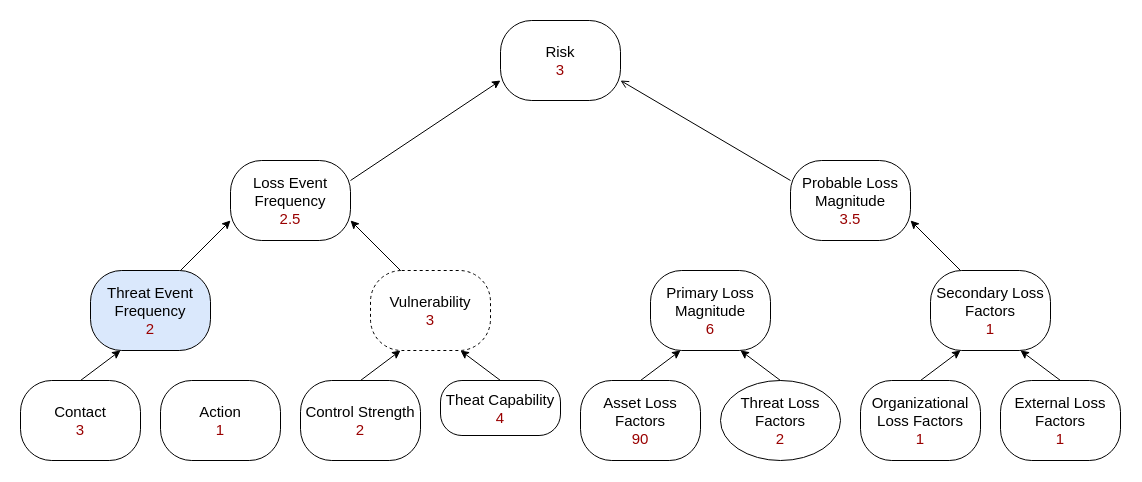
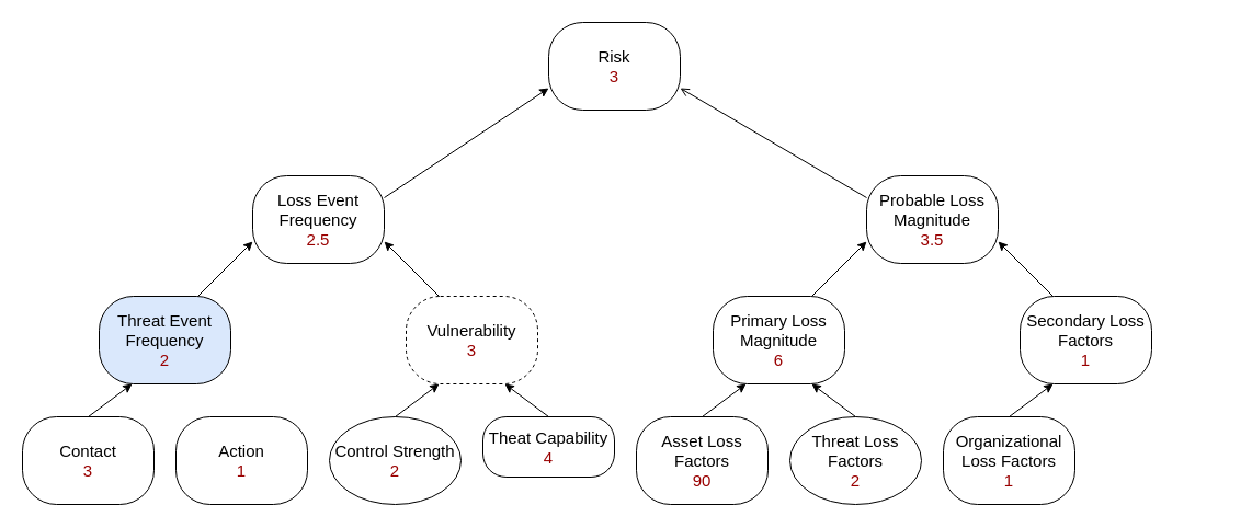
+ <mxCell id="27" value="" style="endArrow=classic;html=1;fontColor=#FF3333;entryX=0;entryY=0.75;entryDx=0;entryDy=0;exitX=0.75;exitY=0;exitDx=0;exitDy=0;" parent="1" source="17" target="16" edge="1"><mxGeometry width="50" height="50" relative="1" as="geometry"><mxPoint x="740" y="280" as="sourcePoint" /><mxPoint x="770" y="380" as="targetPoint" /></mxGeometry></mxCell>
- <mxCell id="25" value="" style="endArrow=classic;html=1;fontColor=#FF3333;entryX=0.75;entryY=1;entryDx=0;entryDy=0;exitX=0.5;exitY=0;exitDx=0;exitDy=0;" parent="1" source="21" target="20" edge="1"><mxGeometry width="50" height="50" relative="1" as="geometry"><mxPoint x="790" y="390" as="sourcePoint" /><mxPoint x="750" y="360" as="targetPoint" /></mxGeometry></mxCell>
- <mxCell id="9" value="&lt;font style=&quot;font-size: 15px&quot;&gt;Control Strength&lt;br&gt;&lt;font color=&quot;#990000&quot;&gt;2&lt;/font&gt;&lt;br&gt;&lt;/font&gt;" style="rounded=1;whiteSpace=wrap;html=1;arcSize=39;" parent="1" vertex="1"><mxGeometry x="300" y="380" width="120" height="80" as="geometry" /></mxCell>
+ <mxCell id="9" value="&lt;font style=&quot;font-size: 15px&quot;&gt;Control Strength&lt;br&gt;&lt;font color=&quot;#990000&quot;&gt;2&lt;/font&gt;&lt;br&gt;&lt;/font&gt;" style="ellipse;whiteSpace=wrap;html=1;arcSize=39;" parent="1" vertex="1"><mxGeometry x="300" y="380" width="120" height="80" as="geometry" /></mxCell>
- <mxCell id="21" value="&lt;font style=&quot;font-size: 15px&quot;&gt;External Loss Factors&lt;br&gt;&lt;font color=&quot;#990000&quot;&gt;1&lt;/font&gt;&lt;br&gt;&lt;/font&gt;" style="rounded=1;whiteSpace=wrap;html=1;arcSize=39;" parent="1" vertex="1"><mxGeometry x="1000" y="380" width="120" height="80" as="geometry" /></mxCell>
